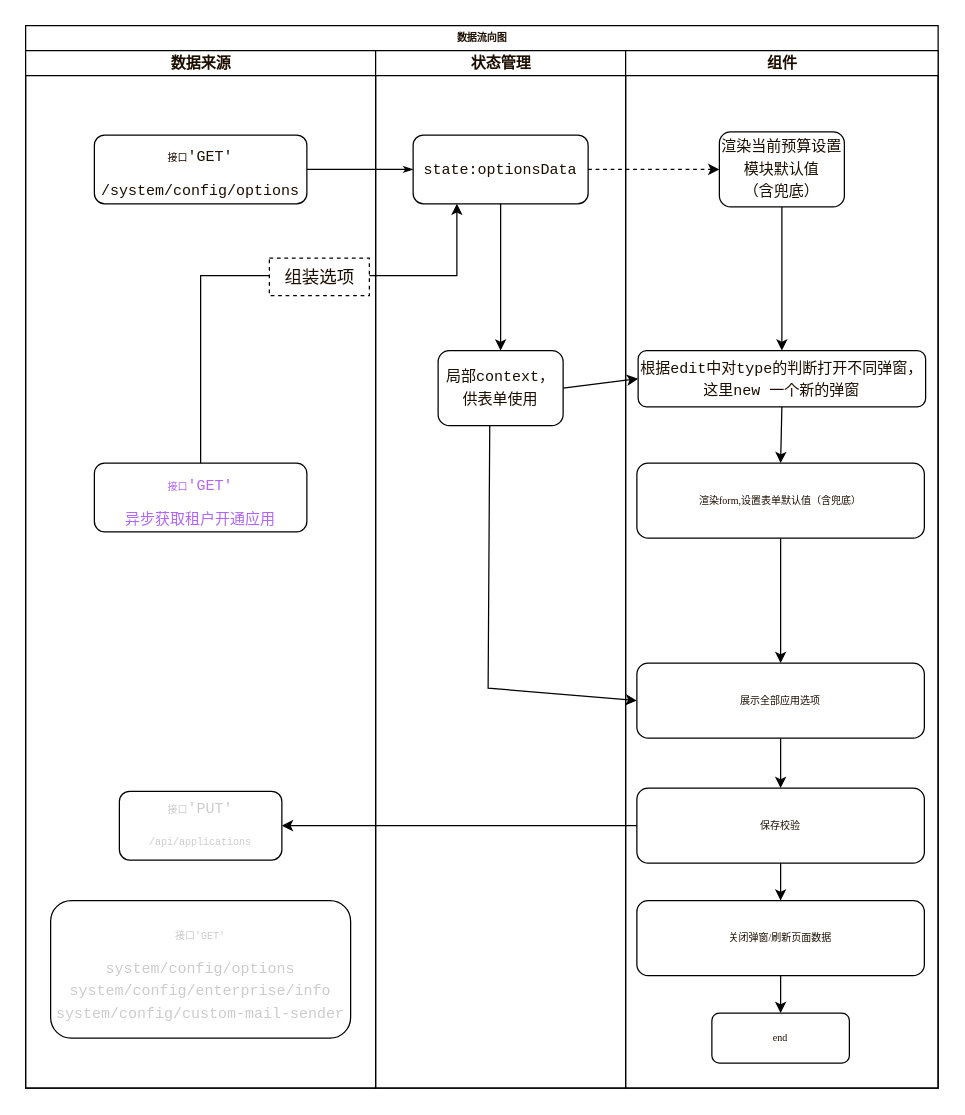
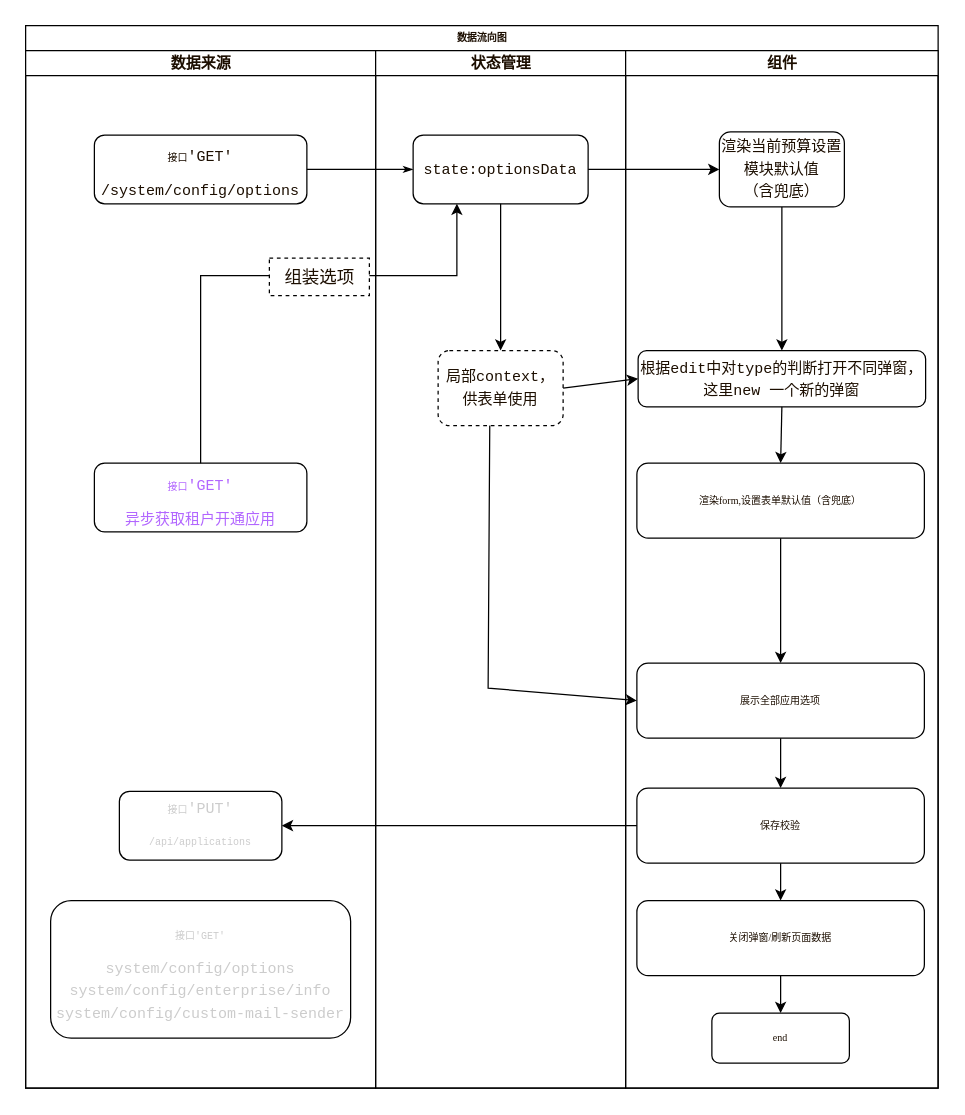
- <mxCell id="30" value="" style="endArrow=classic;html=1;rounded=0;labelBackgroundColor=none;fontSize=14;fontColor=#1C0E00;exitX=1;exitY=0.5;exitDx=0;exitDy=0;entryX=0;entryY=0.5;entryDx=0;entryDy=0;dashed=1;" edge="1" parent="2" source="10" target="14"><mxGeometry width="50" height="50" relative="1" as="geometry"><mxPoint x="380" y="280" as="sourcePoint" /><mxPoint x="430" y="230" as="targetPoint" /></mxGeometry></mxCell>
+ <mxCell id="30" value="" style="endArrow=classic;html=1;rounded=0;labelBackgroundColor=none;fontSize=14;fontColor=#1C0E00;exitX=1;exitY=0.5;exitDx=0;exitDy=0;entryX=0;entryY=0.5;entryDx=0;entryDy=0;" edge="1" parent="2" source="10" target="14"><mxGeometry width="50" height="50" relative="1" as="geometry"><mxPoint x="380" y="280" as="sourcePoint" /><mxPoint x="430" y="230" as="targetPoint" /></mxGeometry></mxCell>
- <mxCell id="11" value="&lt;div style=&quot;font-family: Menlo, Monaco, &amp;quot;Courier New&amp;quot;, monospace; font-size: 12px; line-height: 18px;&quot;&gt;局部context，供表单使用&lt;/div&gt;" style="rounded=1;whiteSpace=wrap;html=1;shadow=0;labelBackgroundColor=none;strokeWidth=1;fontFamily=Verdana;fontSize=8;align=center;fontColor=#1C0E00;" vertex="1" parent="9"><mxGeometry x="50" y="240" width="100" height="60" as="geometry" /></mxCell>
+ <mxCell id="11" value="&lt;div style=&quot;font-family: Menlo, Monaco, &amp;quot;Courier New&amp;quot;, monospace; font-size: 12px; line-height: 18px;&quot;&gt;局部context，供表单使用&lt;/div&gt;" style="rounded=1;whiteSpace=wrap;html=1;shadow=0;labelBackgroundColor=none;strokeWidth=1;fontFamily=Verdana;fontSize=8;align=center;fontColor=#1C0E00;dashed=1;" vertex="1" parent="9"><mxGeometry x="50" y="240" width="100" height="60" as="geometry" /></mxCell>
